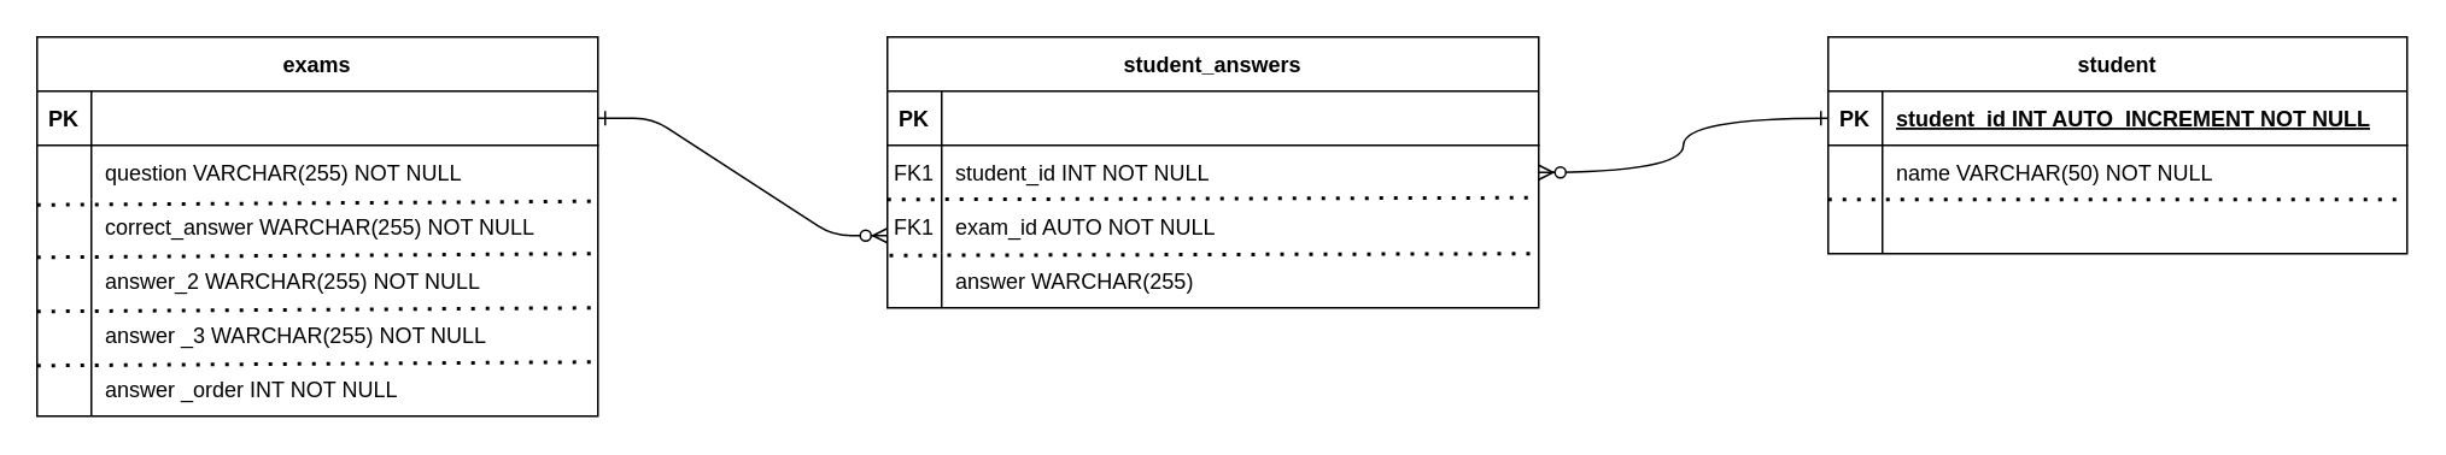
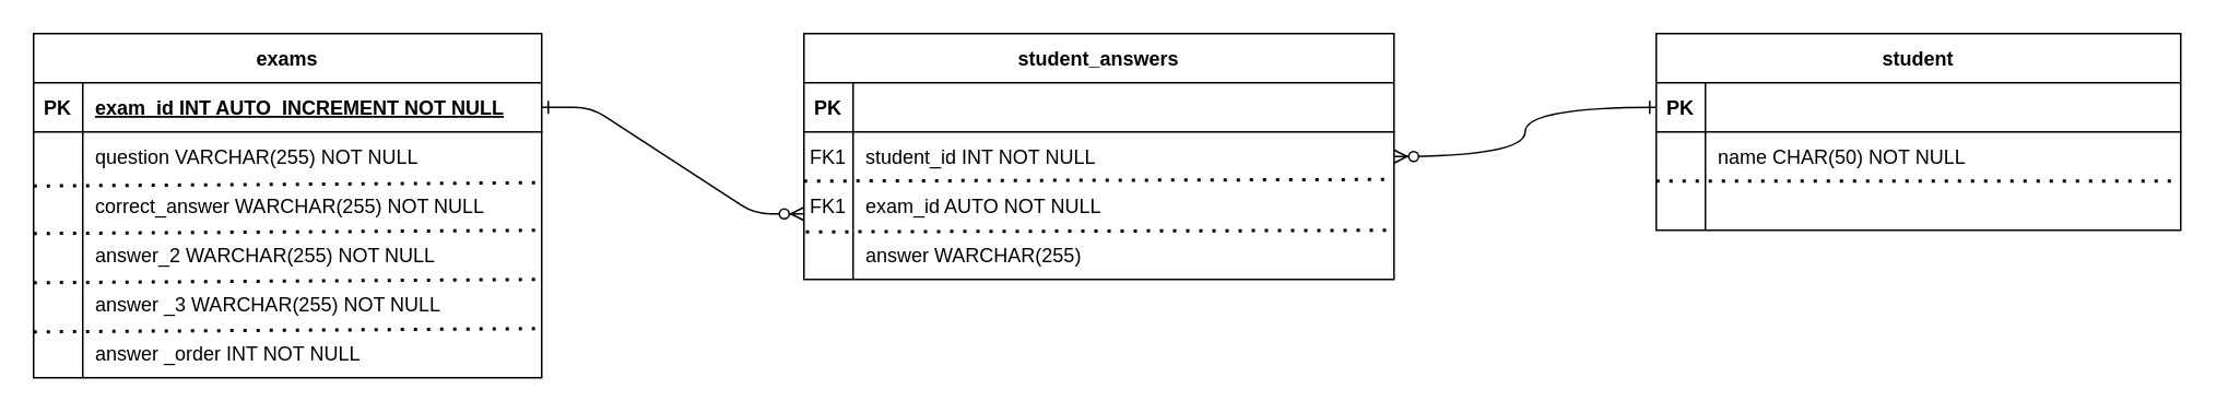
+ <mxCell id="26" value="exam_id INT AUTO_INCREMENT NOT NULL " style="shape=partialRectangle;overflow=hidden;connectable=0;fillColor=none;top=0;left=0;bottom=0;right=0;align=left;spacingLeft=6;fontStyle=5;" parent="24" vertex="1"><mxGeometry x="30" width="280" height="30" as="geometry"><mxRectangle width="280" height="30" as="alternateBounds" /></mxGeometry></mxCell>
- <mxCell id="16" value="student_id INT AUTO_INCREMENT NOT NULL " style="shape=partialRectangle;overflow=hidden;connectable=0;fillColor=none;top=0;left=0;bottom=0;right=0;align=left;spacingLeft=6;fontStyle=5;" parent="14" vertex="1"><mxGeometry x="30" width="290" height="30" as="geometry"><mxRectangle width="290" height="30" as="alternateBounds" /></mxGeometry></mxCell>
- <mxCell id="19" value="name VARCHAR(50) NOT NULL" style="shape=partialRectangle;overflow=hidden;connectable=0;fillColor=none;top=0;left=0;bottom=0;right=0;align=left;spacingLeft=6;" parent="17" vertex="1"><mxGeometry x="30" width="290" height="30" as="geometry"><mxRectangle width="290" height="30" as="alternateBounds" /></mxGeometry></mxCell>
+ <mxCell id="19" value="name CHAR(50) NOT NULL" style="shape=partialRectangle;overflow=hidden;connectable=0;fillColor=none;top=0;left=0;bottom=0;right=0;align=left;spacingLeft=6;" parent="17" vertex="1"><mxGeometry x="30" width="290" height="30" as="geometry"><mxRectangle width="290" height="30" as="alternateBounds" /></mxGeometry></mxCell>
